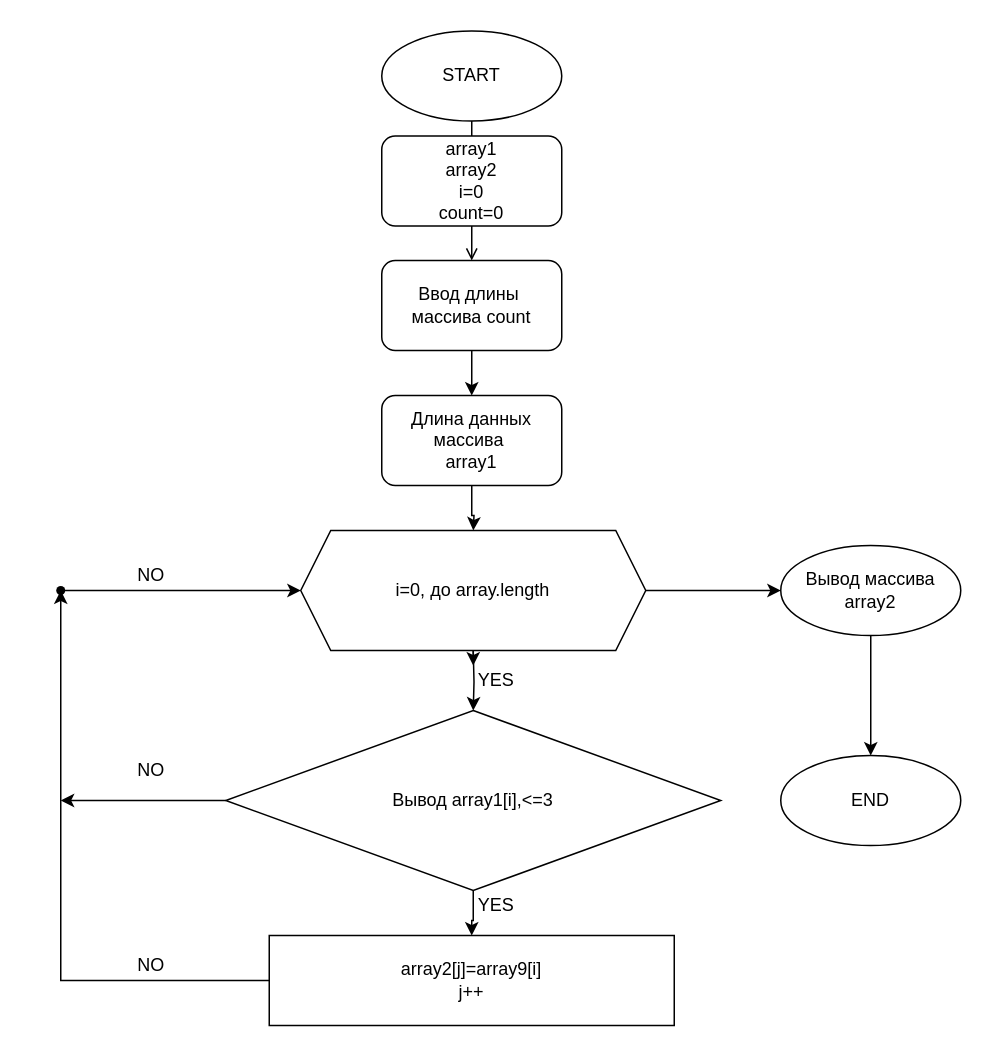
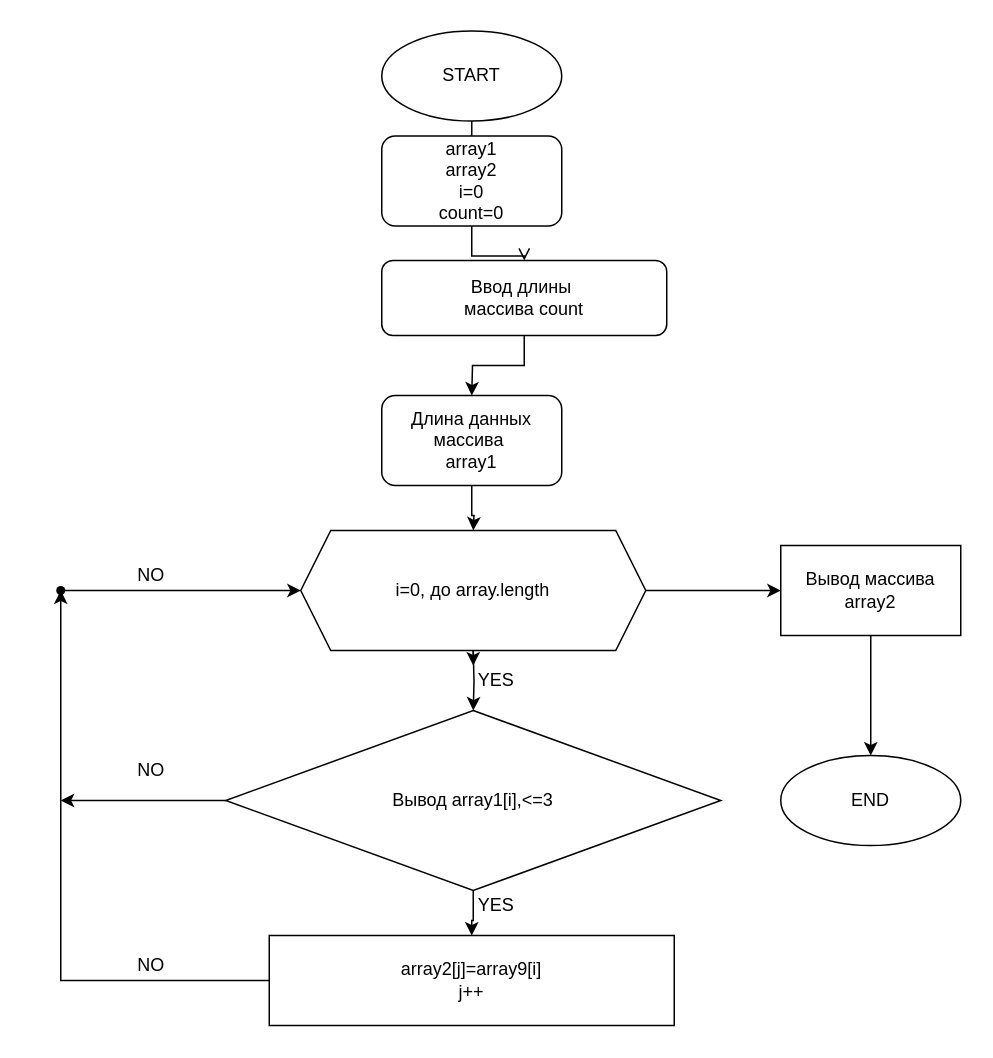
- <mxCell id="5" value="Ввод длины&amp;nbsp;&lt;br&gt;массива count" style="rounded=1;whiteSpace=wrap;html=1;" vertex="1" parent="1"><mxGeometry x="254" y="173" width="120" height="60" as="geometry" /></mxCell>
+ <mxCell id="5" value="Ввод длины&amp;nbsp;&lt;br&gt;массива count" style="rounded=1;whiteSpace=wrap;html=1;" vertex="1" parent="1"><mxGeometry x="254" y="173" width="190" height="50" as="geometry" /></mxCell>
- <mxCell id="20" value="Вывод массива&lt;br&gt;array2" style="ellipse;whiteSpace=wrap;html=1;" vertex="1" parent="1"><mxGeometry x="520" y="363" width="120" height="60" as="geometry" /></mxCell>
+ <mxCell id="20" value="Вывод массива&lt;br&gt;array2" style="rounded=0;whiteSpace=wrap;html=1;" vertex="1" parent="1"><mxGeometry x="520" y="363" width="120" height="60" as="geometry" /></mxCell>
